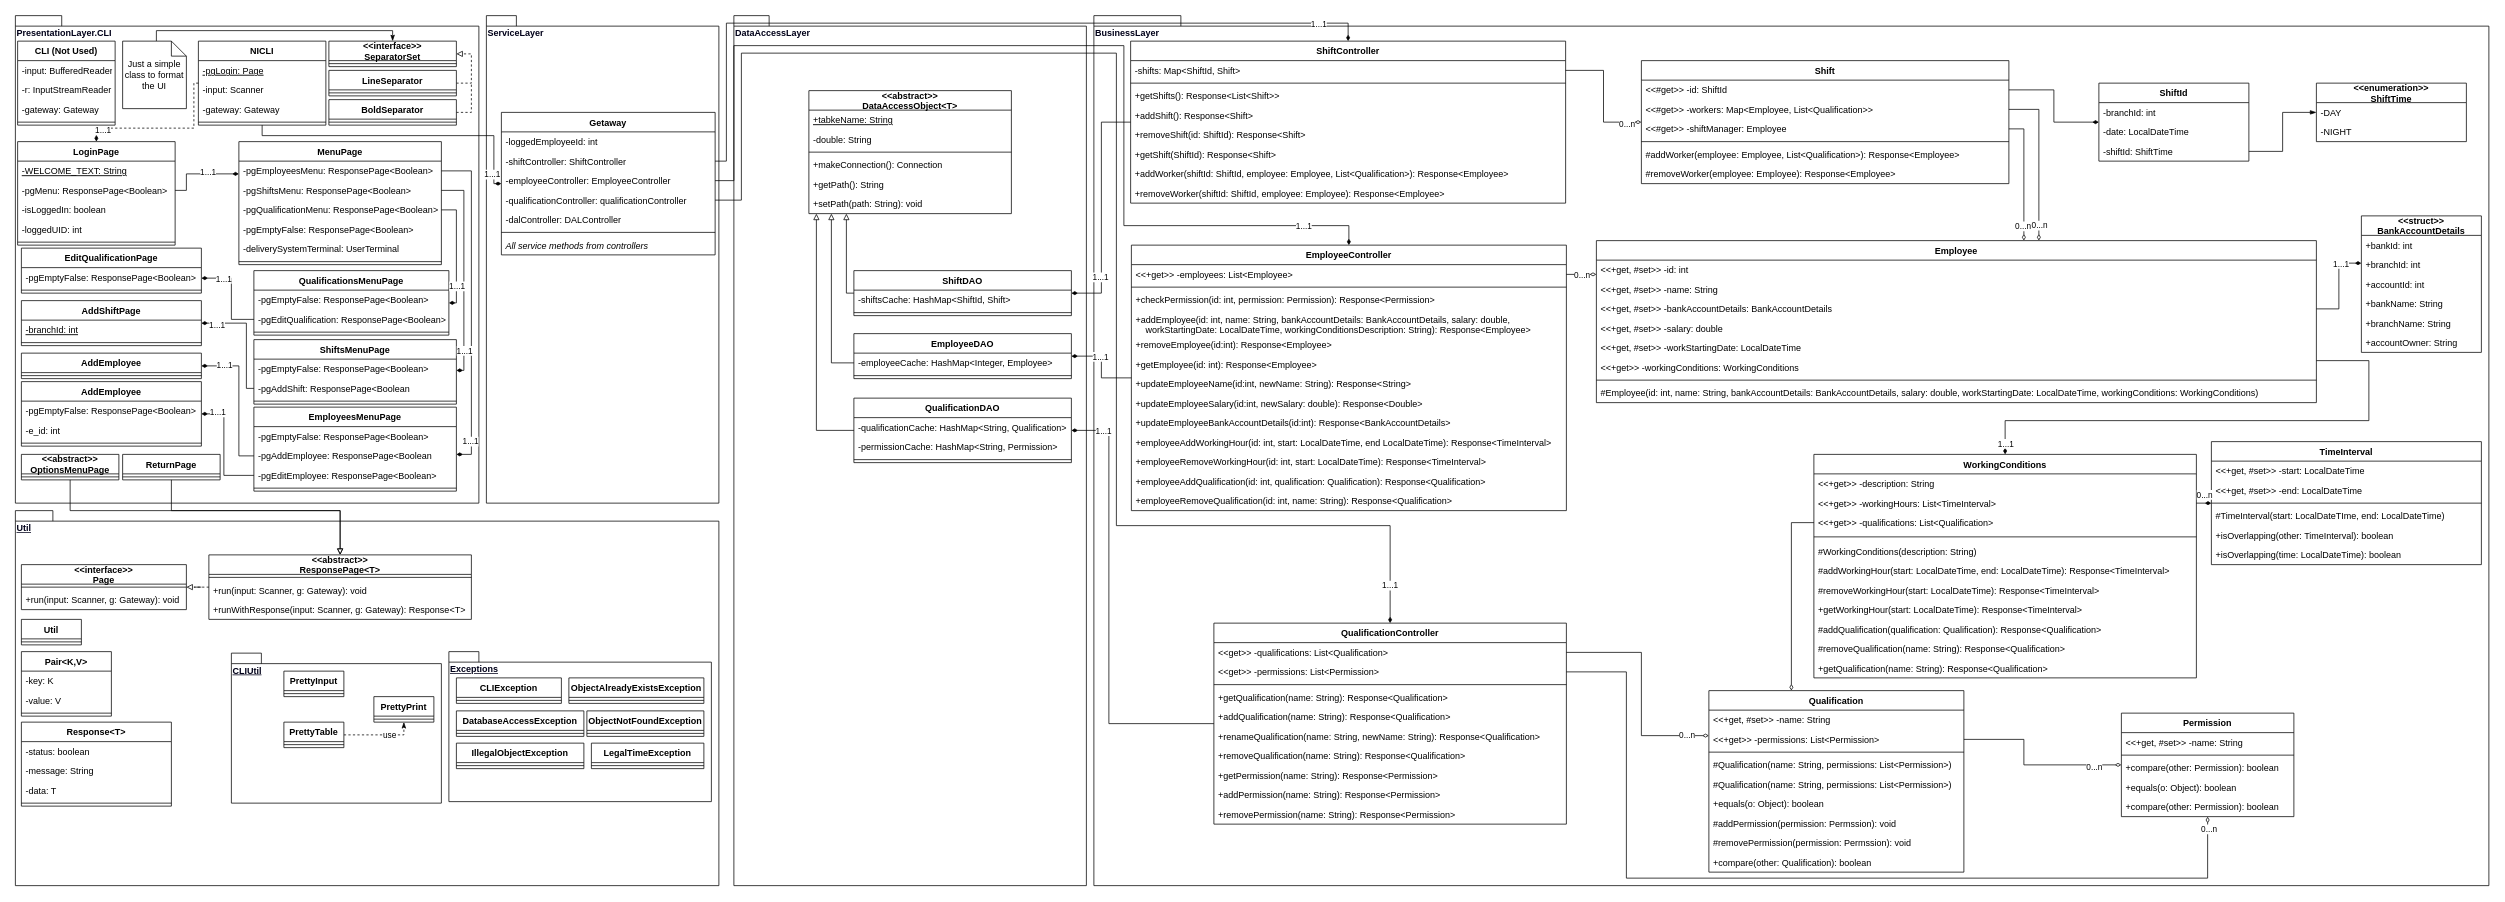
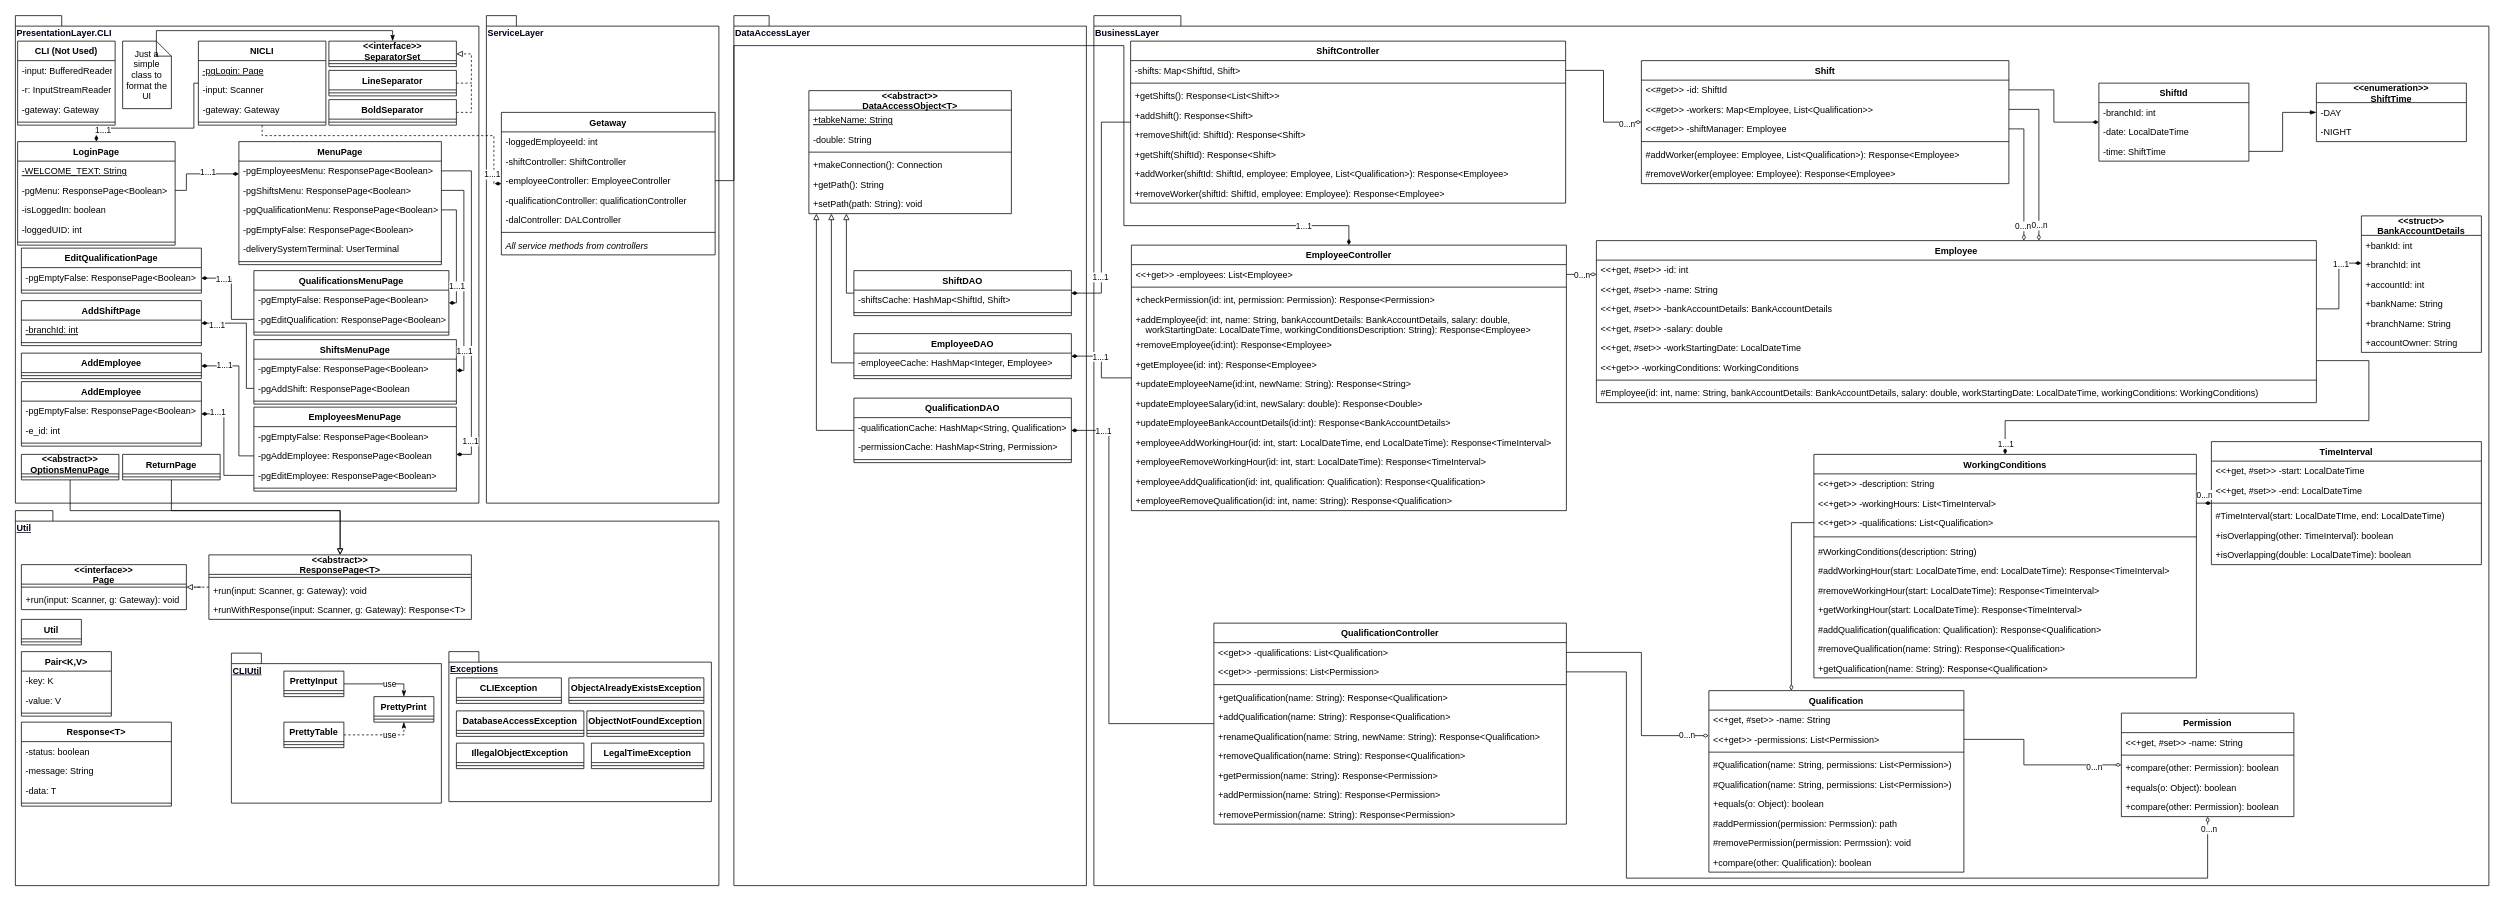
- <mxCell id="171" value="Just a simple class to format the UI" style="shape=note;size=20;whiteSpace=wrap;html=1;" vertex="1" parent="1"><mxGeometry x="163" y="54" width="85" height="90" as="geometry" /></mxCell>
+ <mxCell id="171" value="Just a simple class to format the UI" style="shape=note;size=20;whiteSpace=wrap;html=1;" vertex="1" parent="1"><mxGeometry x="163" y="54" width="65" height="90" as="geometry" /></mxCell>
- <mxCell id="146" style="edgeStyle=orthogonalEdgeStyle;rounded=0;orthogonalLoop=1;jettySize=auto;html=1;endArrow=diamondThin;endFill=1;" parent="1" source="138" target="93" edge="1"><mxGeometry relative="1" as="geometry"><Array as="points"><mxPoint x="968" y="214" /><mxPoint x="968" y="30" /><mxPoint x="1797" y="30" /></Array></mxGeometry></mxCell>
- <mxCell id="147" value="1...1" style="edgeLabel;html=1;align=center;verticalAlign=middle;resizable=0;points=[];" parent="146" connectable="0" vertex="1"><mxGeometry x="0.833" y="-2" relative="1" as="geometry"><mxPoint x="24" y="-2" as="offset" /></mxGeometry></mxCell>
- <mxCell id="150" style="edgeStyle=orthogonalEdgeStyle;rounded=0;orthogonalLoop=1;jettySize=auto;html=1;endArrow=diamondThin;endFill=1;dashed=1;" edge="1" parent="1" source="152" target="216"><mxGeometry relative="1" as="geometry"><Array as="points"><mxPoint x="258" y="110" /><mxPoint x="258" y="170" /><mxPoint x="128" y="170" /></Array></mxGeometry></mxCell>
+ <mxCell id="150" style="edgeStyle=orthogonalEdgeStyle;rounded=0;orthogonalLoop=1;jettySize=auto;html=1;endArrow=diamondThin;endFill=1;" edge="1" parent="1" source="152" target="216"><mxGeometry relative="1" as="geometry"><Array as="points"><mxPoint x="258" y="110" /><mxPoint x="258" y="170" /><mxPoint x="128" y="170" /></Array></mxGeometry></mxCell>
- <mxCell id="157" style="edgeStyle=orthogonalEdgeStyle;rounded=0;orthogonalLoop=1;jettySize=auto;html=1;endArrow=diamondThin;endFill=1;" parent="1" source="152" target="136" edge="1"><mxGeometry relative="1" as="geometry"><Array as="points"><mxPoint x="349" y="180" /><mxPoint x="658" y="180" /><mxPoint x="658" y="244" /></Array></mxGeometry></mxCell>
+ <mxCell id="157" style="edgeStyle=orthogonalEdgeStyle;rounded=0;orthogonalLoop=1;jettySize=auto;html=1;endArrow=diamondThin;endFill=1;dashed=1;" parent="1" source="152" target="136" edge="1"><mxGeometry relative="1" as="geometry"><Array as="points"><mxPoint x="349" y="180" /><mxPoint x="658" y="180" /><mxPoint x="658" y="244" /></Array></mxGeometry></mxCell>
- <mxCell id="88" value="-shiftId: ShiftTime" style="text;strokeColor=none;fillColor=none;align=left;verticalAlign=top;spacingLeft=4;spacingRight=4;overflow=hidden;rotatable=0;points=[[0,0.5],[1,0.5]];portConstraint=eastwest;" parent="85" vertex="1"><mxGeometry y="78" width="200" height="26" as="geometry" /></mxCell>
+ <mxCell id="88" value="-time: ShiftTime" style="text;strokeColor=none;fillColor=none;align=left;verticalAlign=top;spacingLeft=4;spacingRight=4;overflow=hidden;rotatable=0;points=[[0,0.5],[1,0.5]];portConstraint=eastwest;" parent="85" vertex="1"><mxGeometry y="78" width="200" height="26" as="geometry" /></mxCell>
- <mxCell id="148" style="edgeStyle=orthogonalEdgeStyle;rounded=0;orthogonalLoop=1;jettySize=auto;html=1;entryX=0.5;entryY=0;entryDx=0;entryDy=0;endArrow=diamondThin;endFill=1;" parent="1" source="140" target="74" edge="1"><mxGeometry relative="1" as="geometry"><Array as="points"><mxPoint x="988" y="266" /><mxPoint x="988" y="70" /><mxPoint x="1488" y="70" /><mxPoint x="1488" y="700" /><mxPoint x="1853" y="700" /></Array></mxGeometry></mxCell>
- <mxCell id="149" value="1...1" style="edgeLabel;html=1;align=center;verticalAlign=middle;resizable=0;points=[];" parent="148" connectable="0" vertex="1"><mxGeometry x="0.945" y="-1" relative="1" as="geometry"><mxPoint as="offset" /></mxGeometry></mxCell>
- <mxCell id="30" value="+isOverlapping(time: LocalDateTime): boolean" style="text;strokeColor=none;fillColor=none;align=left;verticalAlign=top;spacingLeft=4;spacingRight=4;overflow=hidden;rotatable=0;points=[[0,0.5],[1,0.5]];portConstraint=eastwest;" parent="24" vertex="1"><mxGeometry y="138" width="360" height="26" as="geometry" /></mxCell>
+ <mxCell id="30" value="+isOverlapping(double: LocalDateTime): boolean" style="text;strokeColor=none;fillColor=none;align=left;verticalAlign=top;spacingLeft=4;spacingRight=4;overflow=hidden;rotatable=0;points=[[0,0.5],[1,0.5]];portConstraint=eastwest;" parent="24" vertex="1"><mxGeometry y="138" width="360" height="26" as="geometry" /></mxCell>
+ <mxCell id="182" style="edgeStyle=orthogonalEdgeStyle;rounded=0;orthogonalLoop=1;jettySize=auto;html=1;endArrow=classicThin;endFill=1;" edge="1" parent="1" source="184" target="186"><mxGeometry relative="1" as="geometry"><Array as="points"><mxPoint x="538" y="911" /></Array></mxGeometry></mxCell>
+ <mxCell id="183" value="use" style="edgeLabel;html=1;align=center;verticalAlign=middle;resizable=0;points=[];" vertex="1" connectable="0" parent="182"><mxGeometry x="0.163" y="-3" relative="1" as="geometry"><mxPoint x="4" y="-3" as="offset" /></mxGeometry></mxCell>
- <mxCell id="129" value="#addPermission(permission: Permssion): void" style="text;strokeColor=none;fillColor=none;align=left;verticalAlign=top;spacingLeft=4;spacingRight=4;overflow=hidden;rotatable=0;points=[[0,0.5],[1,0.5]];portConstraint=eastwest;" parent="122" vertex="1"><mxGeometry y="164" width="340" height="26" as="geometry" /></mxCell>
+ <mxCell id="129" value="#addPermission(permission: Permssion): path" style="text;strokeColor=none;fillColor=none;align=left;verticalAlign=top;spacingLeft=4;spacingRight=4;overflow=hidden;rotatable=0;points=[[0,0.5],[1,0.5]];portConstraint=eastwest;" parent="122" vertex="1"><mxGeometry y="164" width="340" height="26" as="geometry" /></mxCell>
